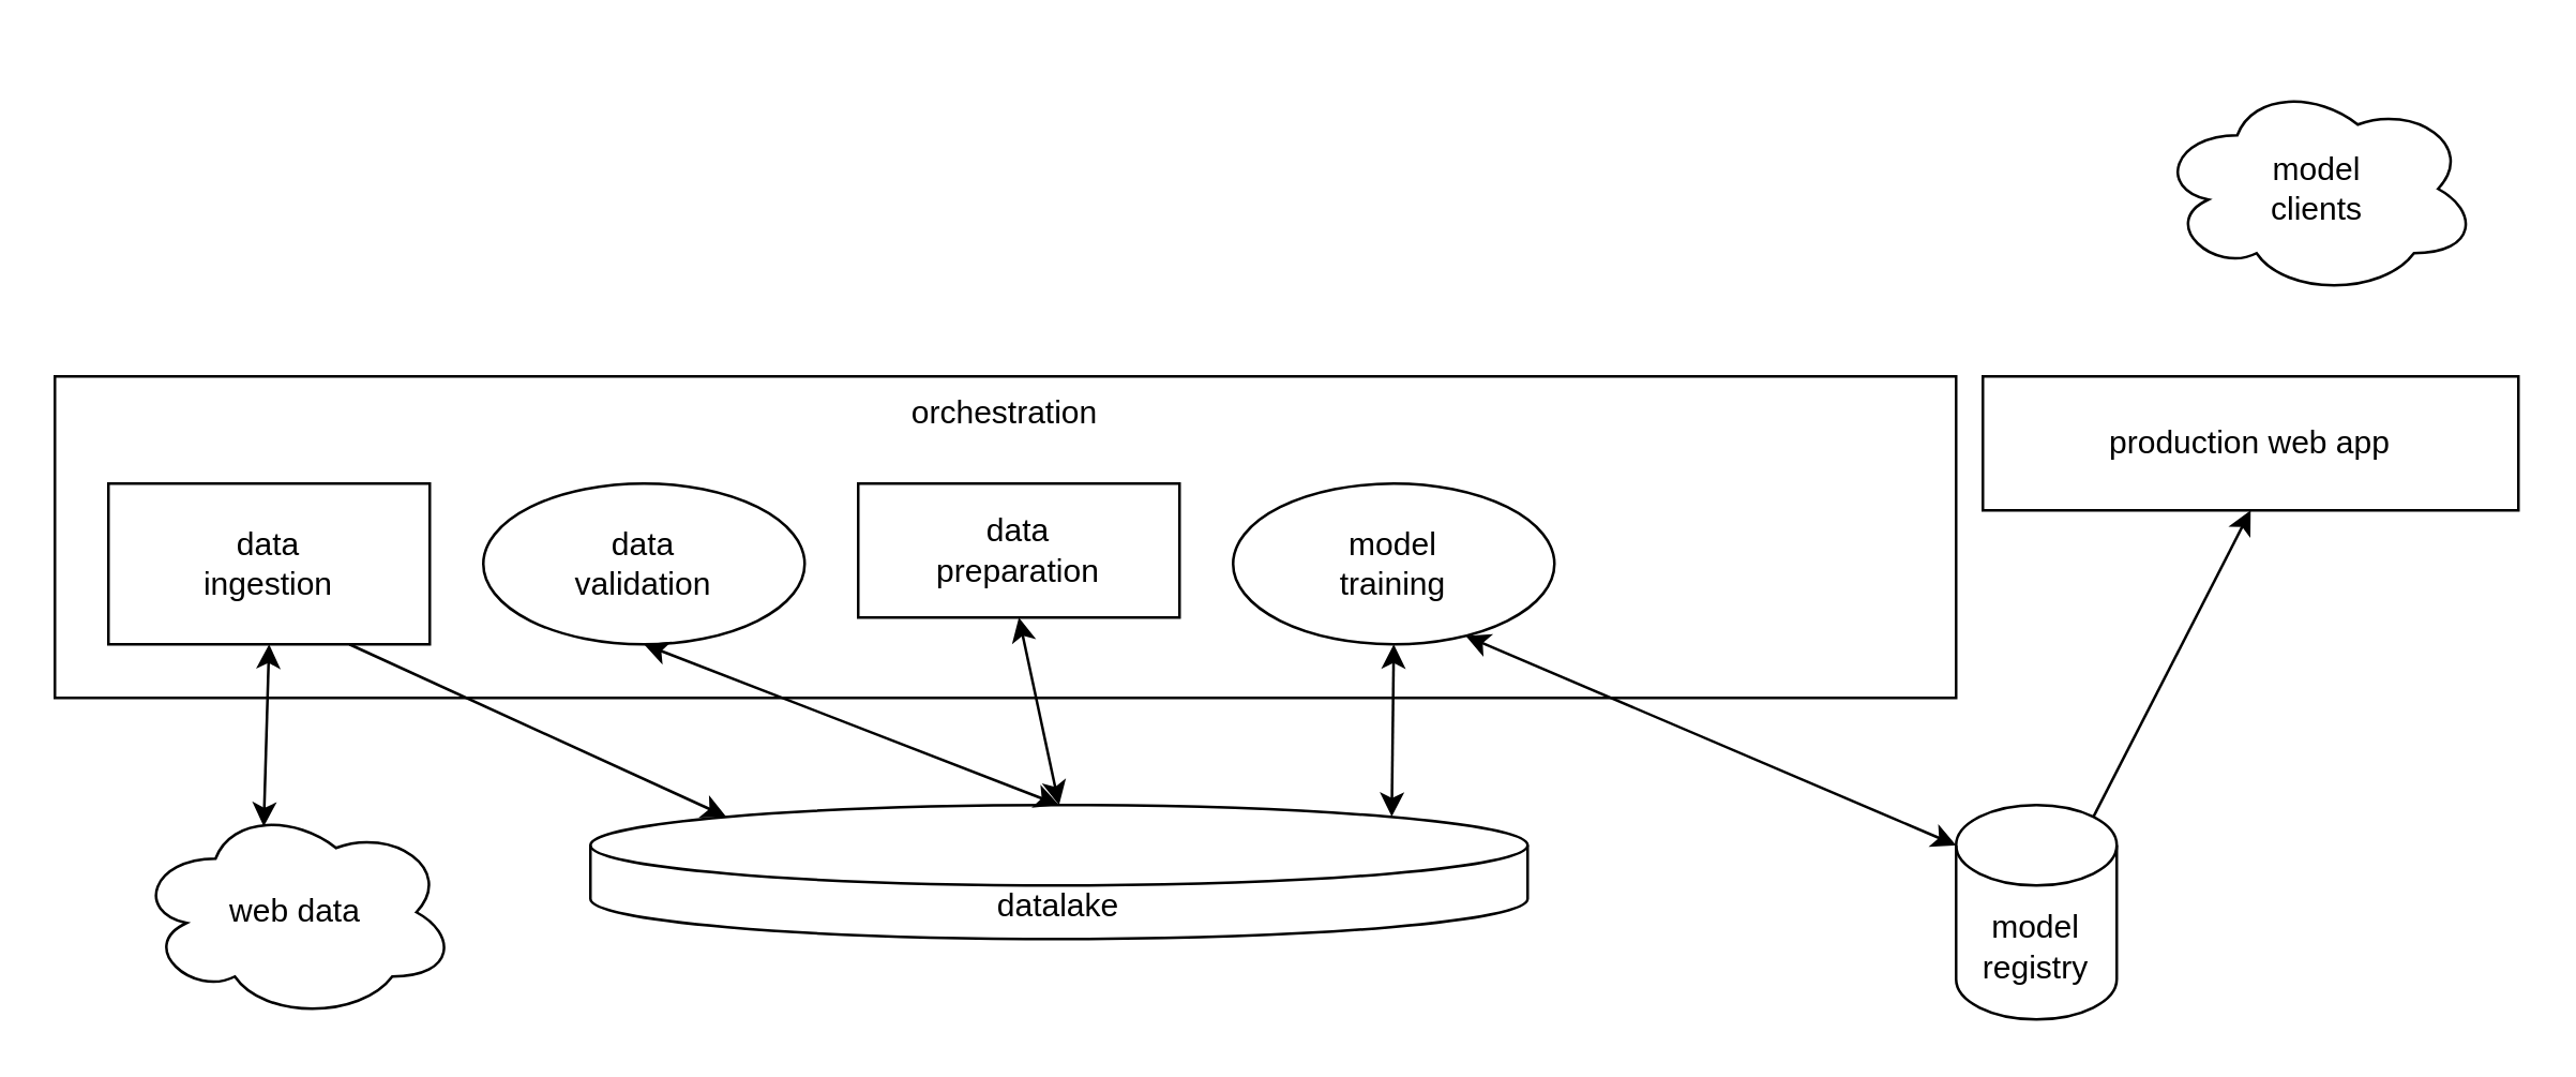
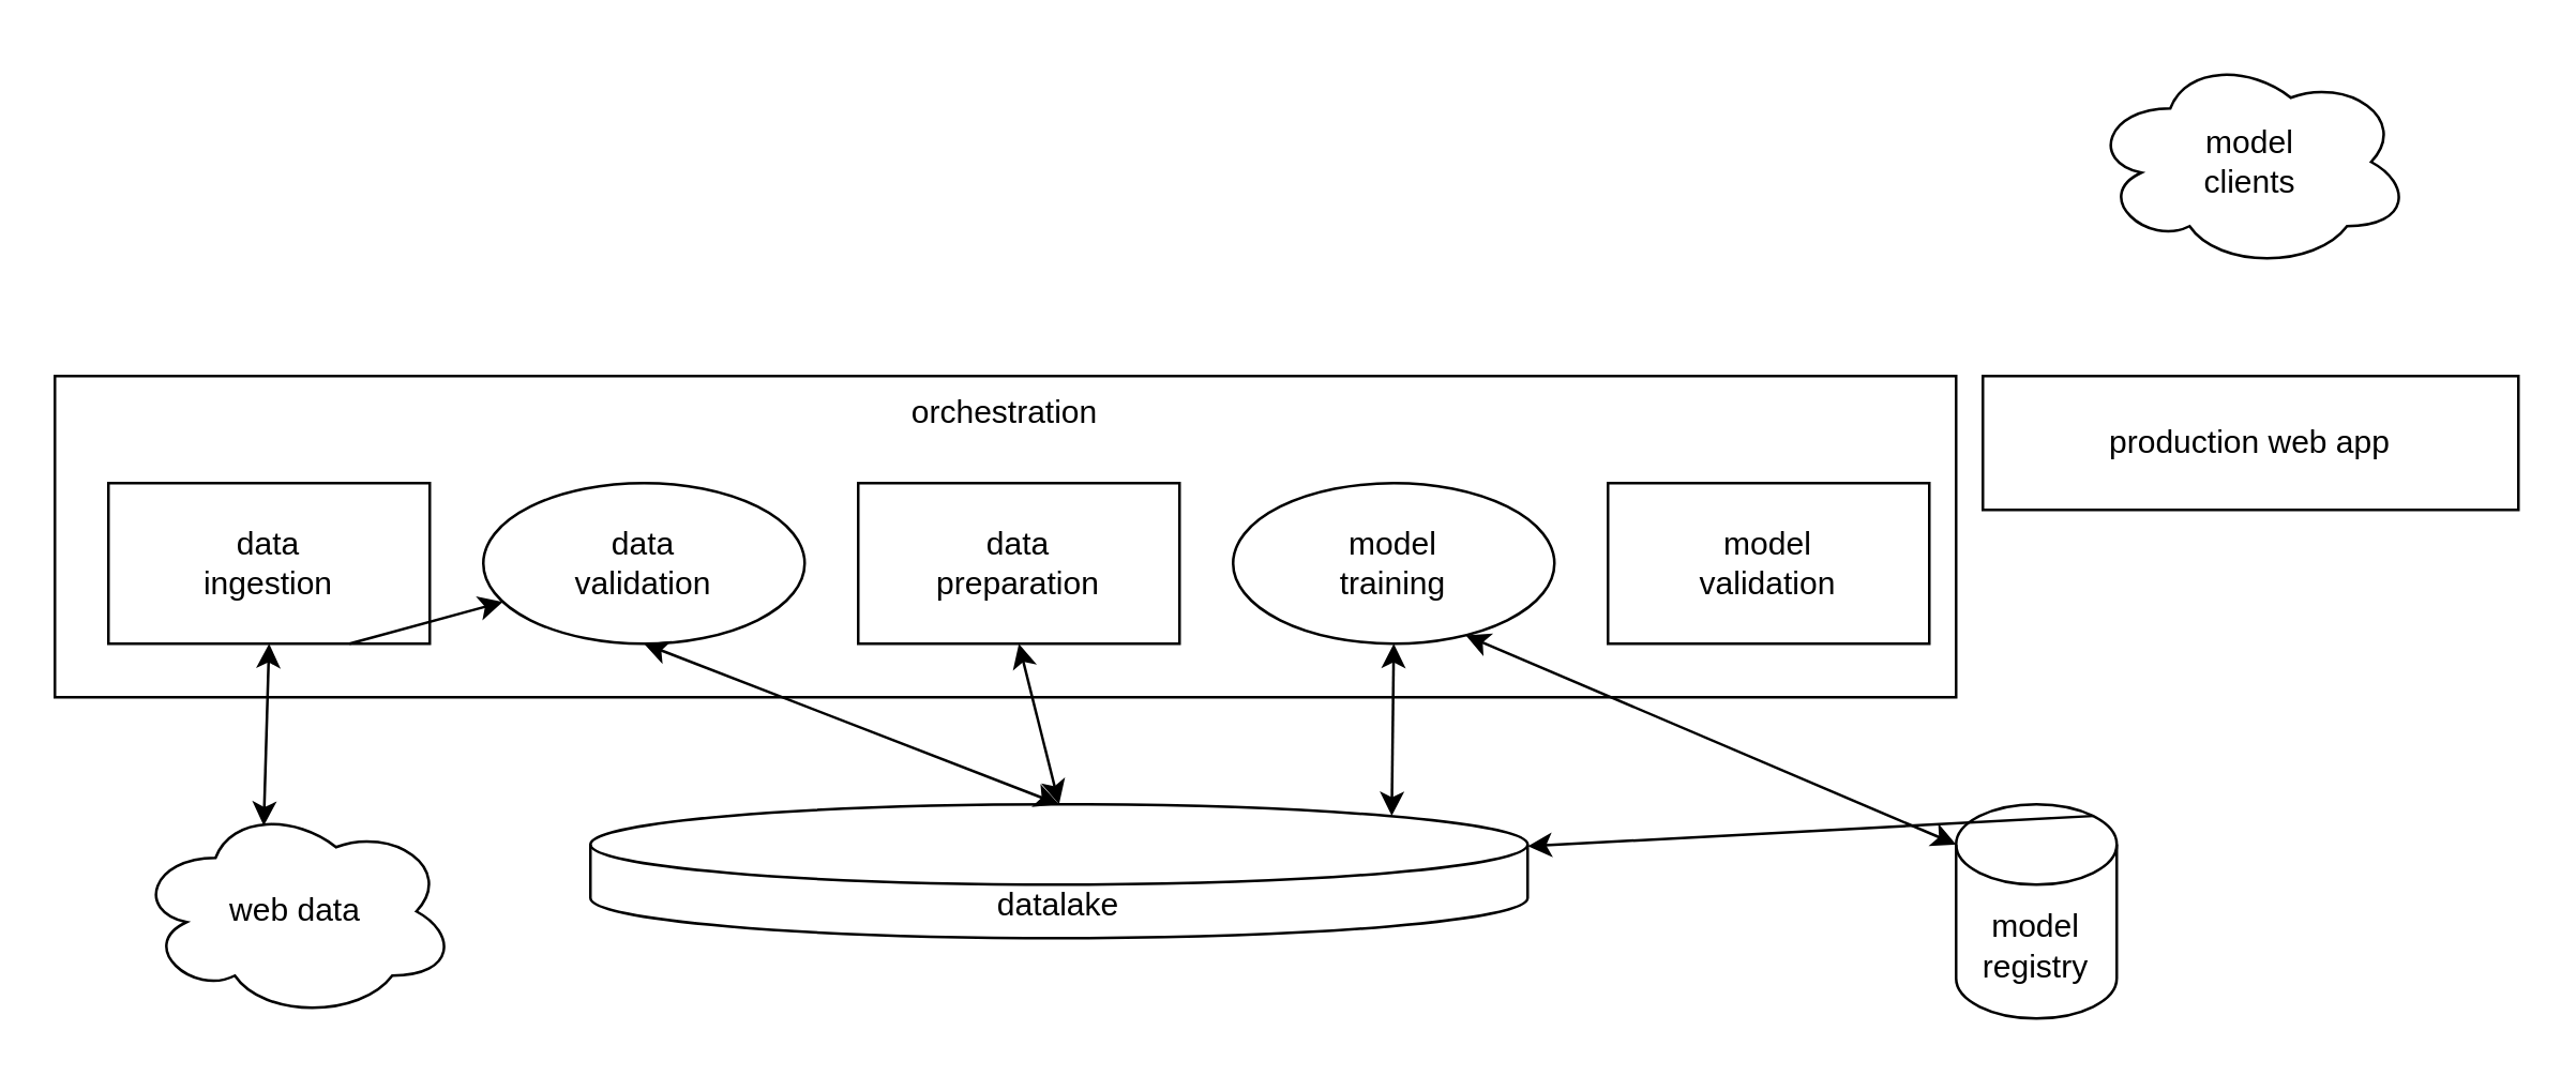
- <mxCell id="13" value="model&lt;br&gt;clients" style="ellipse;shape=cloud;whiteSpace=wrap;html=1;" vertex="1" parent="1"><mxGeometry x="805" y="30" width="120" height="80" as="geometry" /></mxCell>
+ <mxCell id="13" value="model&lt;br&gt;clients" style="ellipse;shape=cloud;whiteSpace=wrap;html=1;" vertex="1" parent="1"><mxGeometry x="780" y="20" width="120" height="80" as="geometry" /></mxCell>
- <mxCell id="16" value="data&lt;br&gt;preparation" style="rounded=0;whiteSpace=wrap;html=1;" vertex="1" parent="1"><mxGeometry x="320" y="180" width="120" height="50" as="geometry" /></mxCell>
+ <mxCell id="16" value="data&lt;br&gt;preparation" style="rounded=0;whiteSpace=wrap;html=1;" vertex="1" parent="1"><mxGeometry x="320" y="180" width="120" height="60" as="geometry" /></mxCell>
+ <mxCell id="17" value="model&lt;br&gt;validation" style="rounded=0;whiteSpace=wrap;html=1;" vertex="1" parent="1"><mxGeometry x="600" y="180" width="120" height="60" as="geometry" /></mxCell>
- <mxCell id="15" value="" style="endArrow=classic;html=1;rounded=0;exitX=0.855;exitY=0;exitDx=0;exitDy=4.35;exitPerimeter=0;entryX=0.5;entryY=1;entryDx=0;entryDy=0;" edge="1" parent="1" source="14" target="12"><mxGeometry width="50" height="50" relative="1" as="geometry"><mxPoint x="690" y="500" as="sourcePoint" /><mxPoint x="740" y="450" as="targetPoint" /></mxGeometry></mxCell>
+ <mxCell id="15" value="" style="endArrow=classic;html=1;rounded=0;exitX=0.855;exitY=0;exitDx=0;exitDy=4.35;exitPerimeter=0;" edge="1" parent="1" source="14" target="5"><mxGeometry width="50" height="50" relative="1" as="geometry"><mxPoint x="690" y="500" as="sourcePoint" /><mxPoint x="740" y="450" as="targetPoint" /></mxGeometry></mxCell>
- <mxCell id="7" value="" style="endArrow=classic;html=1;rounded=0;entryX=0.145;entryY=0;entryDx=0;entryDy=4.35;entryPerimeter=0;exitX=0.75;exitY=1;exitDx=0;exitDy=0;" edge="1" parent="1" source="3" target="5"><mxGeometry width="50" height="50" relative="1" as="geometry"><mxPoint x="130" y="440" as="sourcePoint" /><mxPoint x="180" y="390" as="targetPoint" /></mxGeometry></mxCell>
+ <mxCell id="7" value="" style="endArrow=classic;html=1;rounded=0;exitX=0.75;exitY=1;exitDx=0;exitDy=0;" edge="1" parent="1" source="3" target="8"><mxGeometry width="50" height="50" relative="1" as="geometry"><mxPoint x="130" y="440" as="sourcePoint" /><mxPoint x="180" y="390" as="targetPoint" /></mxGeometry></mxCell>
